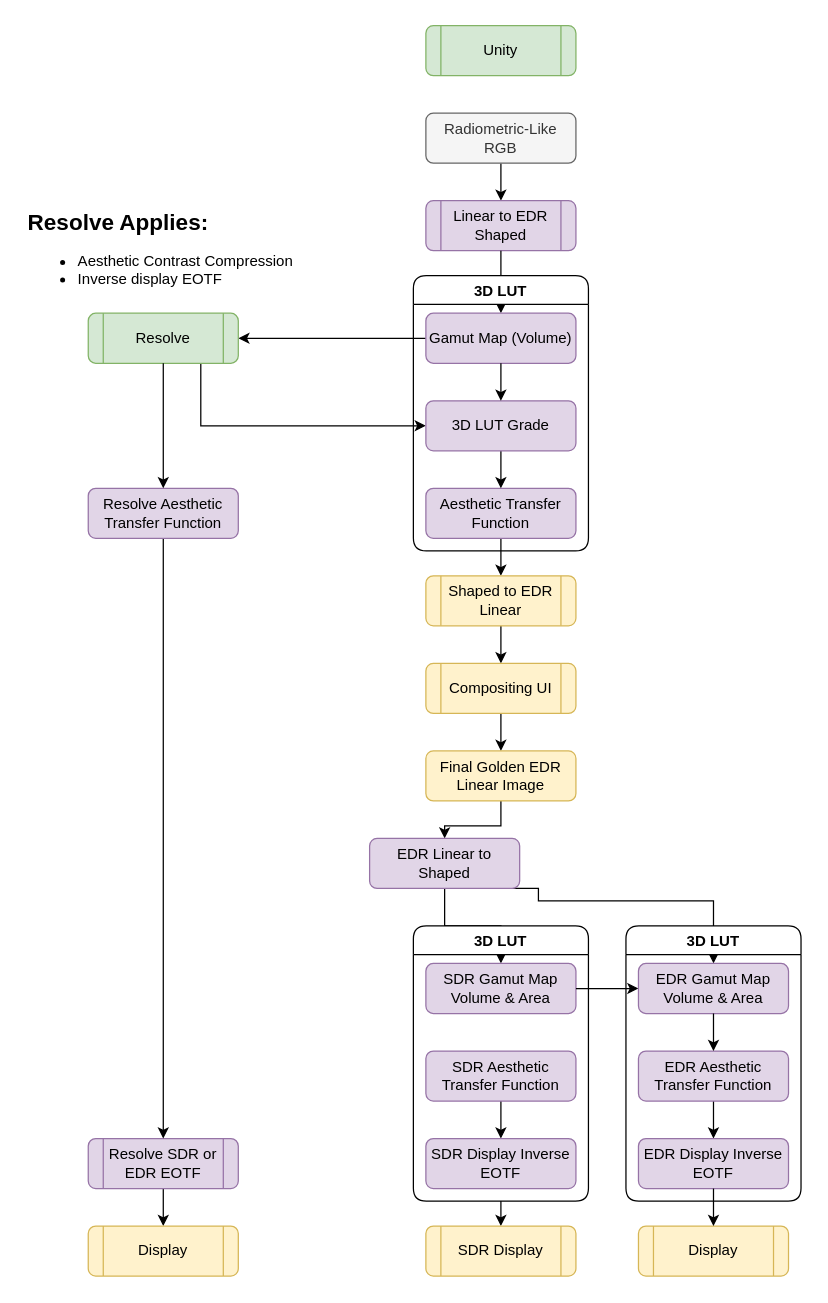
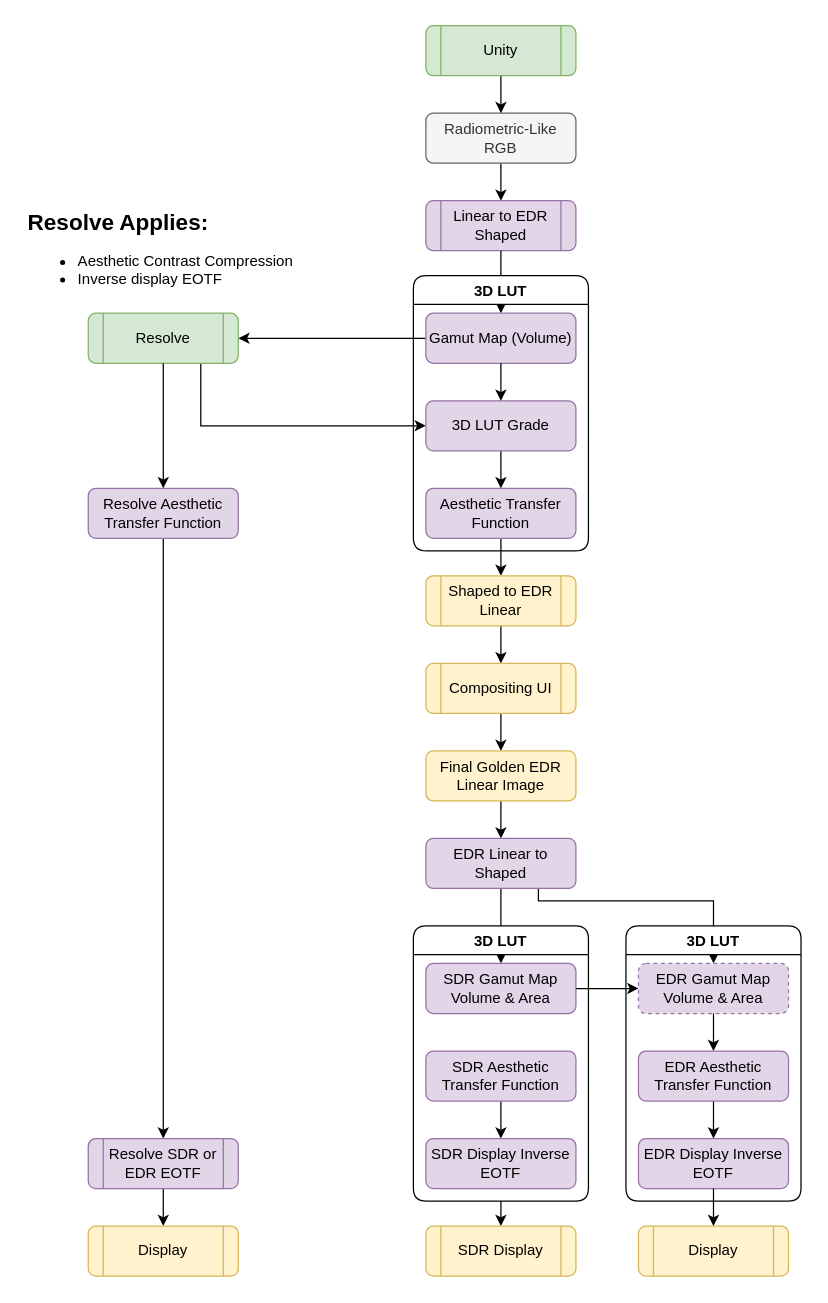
+ <mxCell id="12" value="" style="edgeStyle=orthogonalEdgeStyle;rounded=0;orthogonalLoop=1;jettySize=auto;html=1;" parent="1" source="13" target="3" edge="1"><mxGeometry relative="1" as="geometry" /></mxCell>
- <mxCell id="23" value="EDR Linear to Shaped" style="rounded=1;whiteSpace=wrap;html=1;fontFamily=Helvetica;fontSize=12;align=center;strokeColor=#9673a6;fillColor=#e1d5e7;" parent="1" vertex="1"><mxGeometry x="295" y="670" width="120" height="40" as="geometry" /></mxCell>
+ <mxCell id="23" value="EDR Linear to Shaped" style="rounded=1;whiteSpace=wrap;html=1;fontFamily=Helvetica;fontSize=12;align=center;strokeColor=#9673a6;fillColor=#e1d5e7;" parent="1" vertex="1"><mxGeometry x="340" y="670" width="120" height="40" as="geometry" /></mxCell>
- <mxCell id="36" value="EDR Gamut Map&lt;br&gt;Volume &amp;amp; Area" style="rounded=1;whiteSpace=wrap;html=1;fillColor=#e1d5e7;strokeColor=#9673a6;" parent="35" vertex="1"><mxGeometry x="10" y="30" width="120" height="40" as="geometry" /></mxCell>
+ <mxCell id="36" value="EDR Gamut Map&lt;br&gt;Volume &amp;amp; Area" style="rounded=1;whiteSpace=wrap;html=1;fillColor=#e1d5e7;strokeColor=#9673a6;dashed=1;" parent="35" vertex="1"><mxGeometry x="10" y="30" width="120" height="40" as="geometry" /></mxCell>
